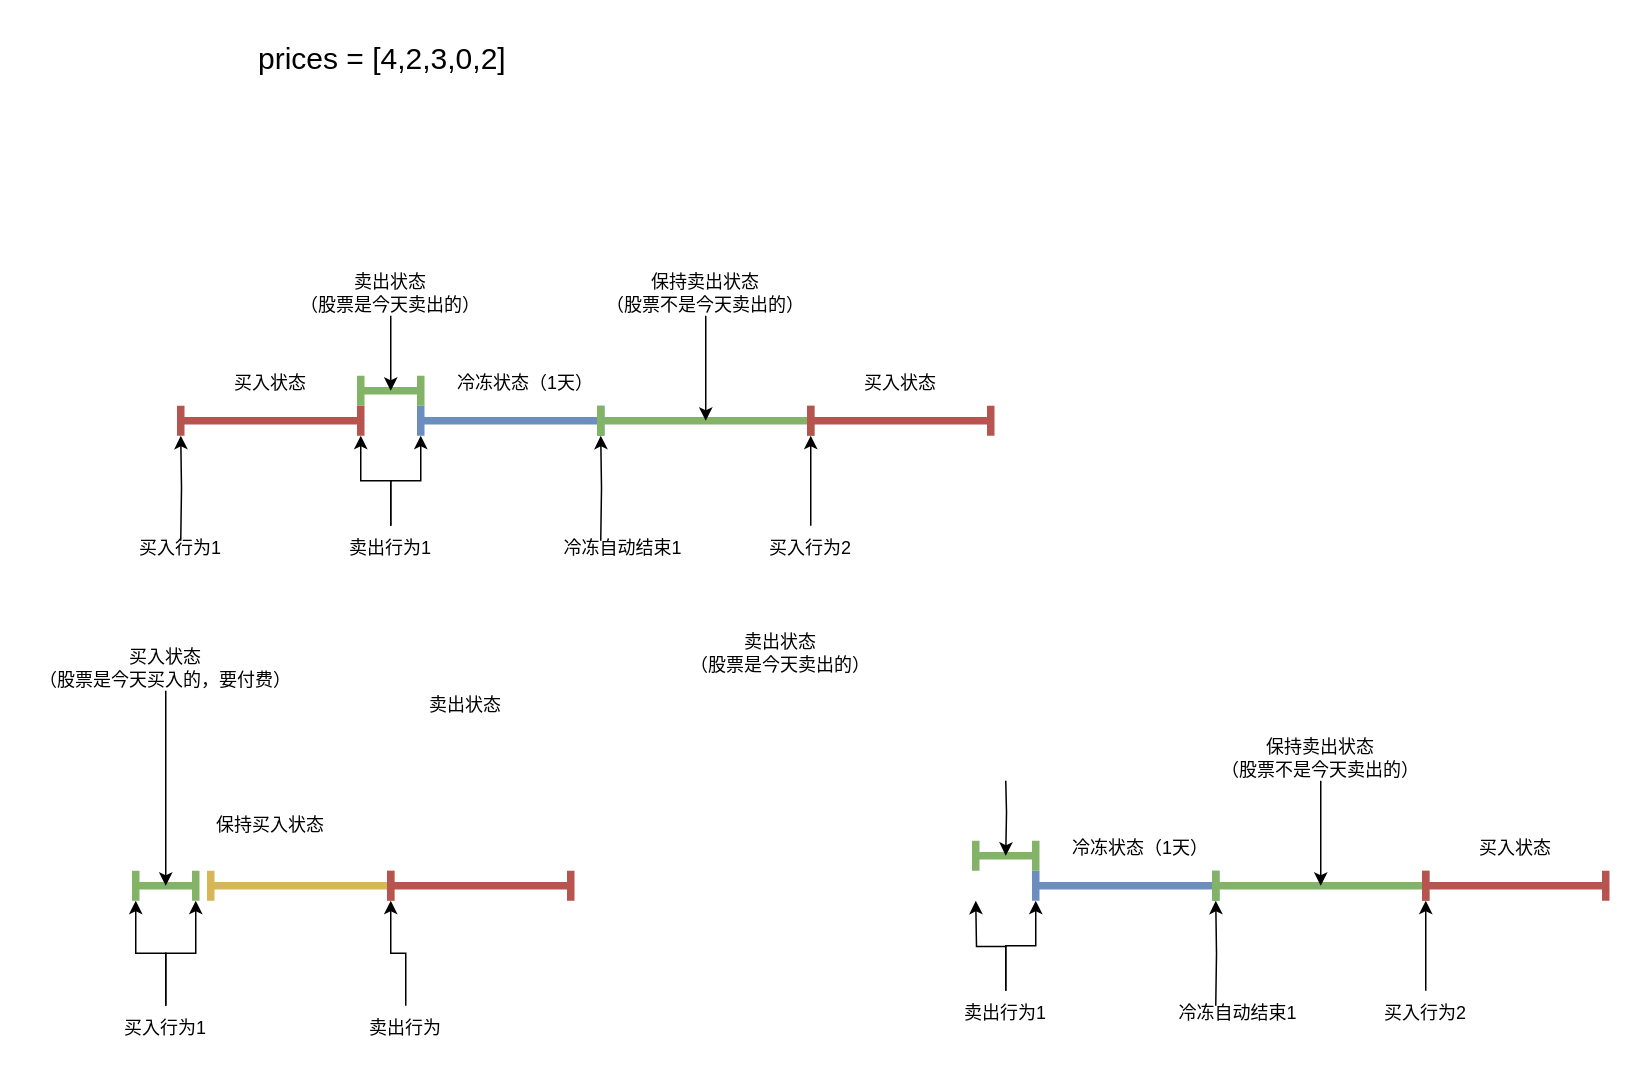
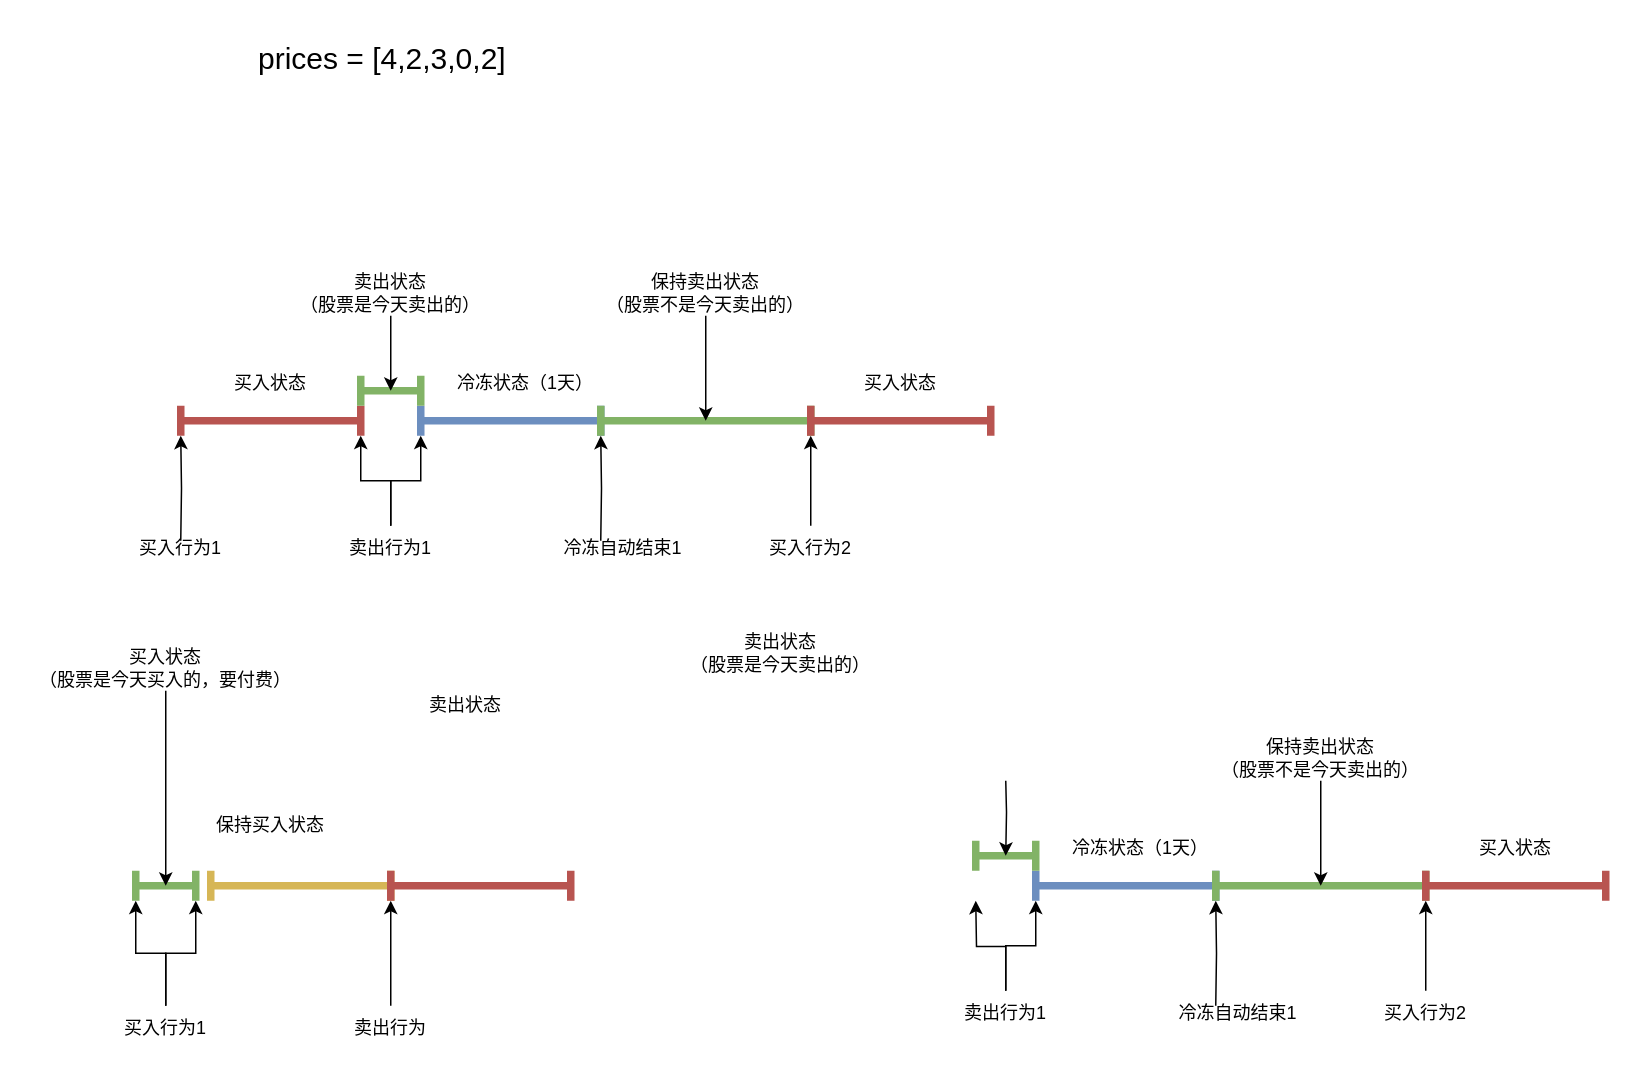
- <mxCell id="50" value="卖出行为" style="text;html=1;align=center;verticalAlign=middle;whiteSpace=wrap;rounded=0;" vertex="1" parent="1"><mxGeometry x="240" y="670" width="60" height="30" as="geometry" /></mxCell>
+ <mxCell id="50" value="卖出行为" style="text;html=1;align=center;verticalAlign=middle;whiteSpace=wrap;rounded=0;" vertex="1" parent="1"><mxGeometry x="230" y="670" width="60" height="30" as="geometry" /></mxCell>
